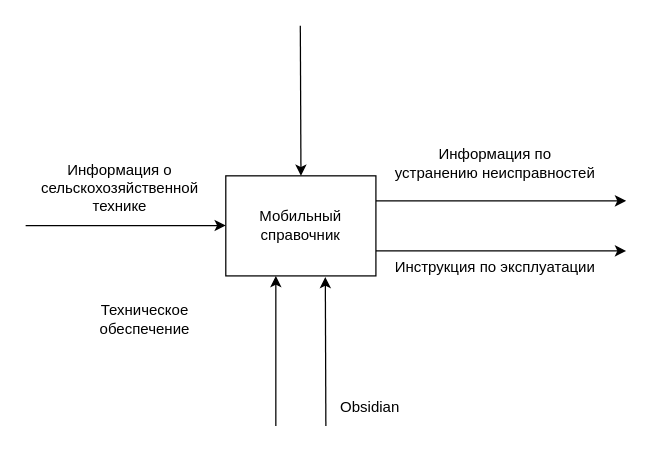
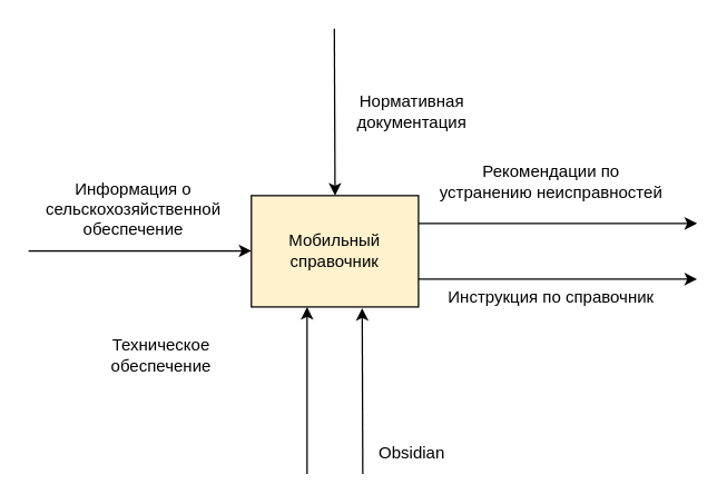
+ <mxCell id="12" value="Нормативная &lt;br&gt;документация" style="text;html=1;align=center;verticalAlign=middle;resizable=0;points=[];autosize=1;strokeColor=none;fillColor=none;" vertex="1" parent="1"><mxGeometry x="245" y="60" width="100" height="40" as="geometry" /></mxCell>
- <mxCell id="9" value="Информация по &lt;br&gt;устранению неисправностей" style="text;html=1;align=center;verticalAlign=middle;resizable=0;points=[];autosize=1;strokeColor=none;fillColor=none;" vertex="1" parent="1"><mxGeometry x="300" y="110" width="190" height="40" as="geometry" /></mxCell>
+ <mxCell id="9" value="Рекомендации по &lt;br&gt;устранению неисправностей" style="text;html=1;align=center;verticalAlign=middle;resizable=0;points=[];autosize=1;strokeColor=none;fillColor=none;" vertex="1" parent="1"><mxGeometry x="300" y="110" width="190" height="40" as="geometry" /></mxCell>
- <mxCell id="14" value="Информация о&lt;br&gt;сельскохозяйственной&lt;div&gt;технике&lt;/div&gt;" style="text;html=1;align=center;verticalAlign=middle;resizable=0;points=[];autosize=1;strokeColor=none;fillColor=none;" vertex="1" parent="1"><mxGeometry x="20" y="120" width="150" height="60" as="geometry" /></mxCell>
+ <mxCell id="14" value="Информация о&lt;br&gt;сельскохозяйственной&lt;div&gt;обеспечение&lt;/div&gt;" style="text;html=1;align=center;verticalAlign=middle;resizable=0;points=[];autosize=1;strokeColor=none;fillColor=none;" vertex="1" parent="1"><mxGeometry x="20" y="120" width="150" height="60" as="geometry" /></mxCell>
- <mxCell id="4" value="Мобильный&lt;br&gt;справочник" style="rounded=0;whiteSpace=wrap;html=1;" vertex="1" parent="1"><mxGeometry x="180" y="140" width="120" height="80" as="geometry" /></mxCell>
+ <mxCell id="4" value="Мобильный&lt;br&gt;справочник" style="rounded=0;whiteSpace=wrap;html=1;fillColor=#fff2cc;" vertex="1" parent="1"><mxGeometry x="180" y="140" width="120" height="80" as="geometry" /></mxCell>
- <mxCell id="10" value="Инструкция по эксплуатации" style="text;html=1;align=center;verticalAlign=middle;resizable=0;points=[];autosize=1;strokeColor=none;fillColor=none;" vertex="1" parent="1"><mxGeometry x="300" y="198" width="190" height="30" as="geometry" /></mxCell>
+ <mxCell id="10" value="Инструкция по справочник" style="text;html=1;align=center;verticalAlign=middle;resizable=0;points=[];autosize=1;strokeColor=none;fillColor=none;" vertex="1" parent="1"><mxGeometry x="300" y="198" width="190" height="30" as="geometry" /></mxCell>
